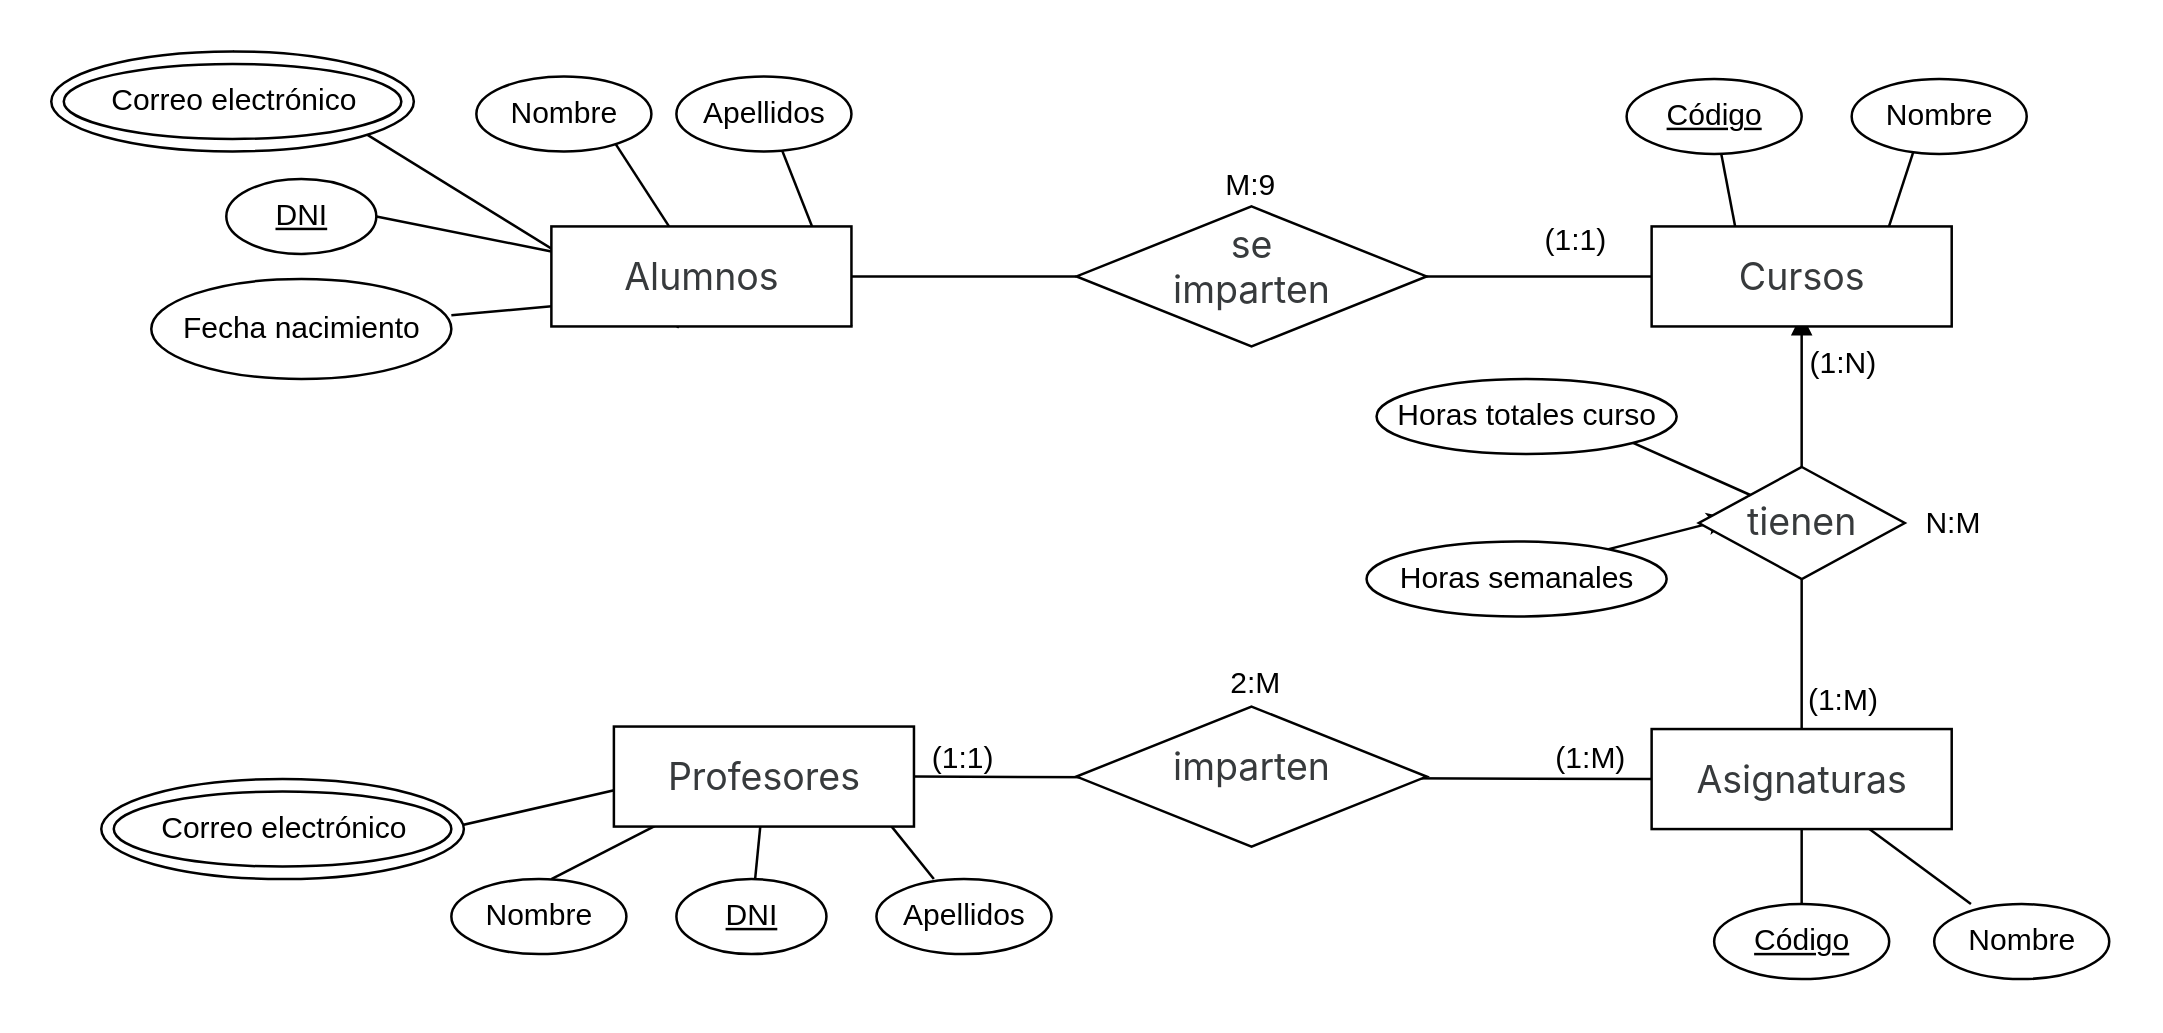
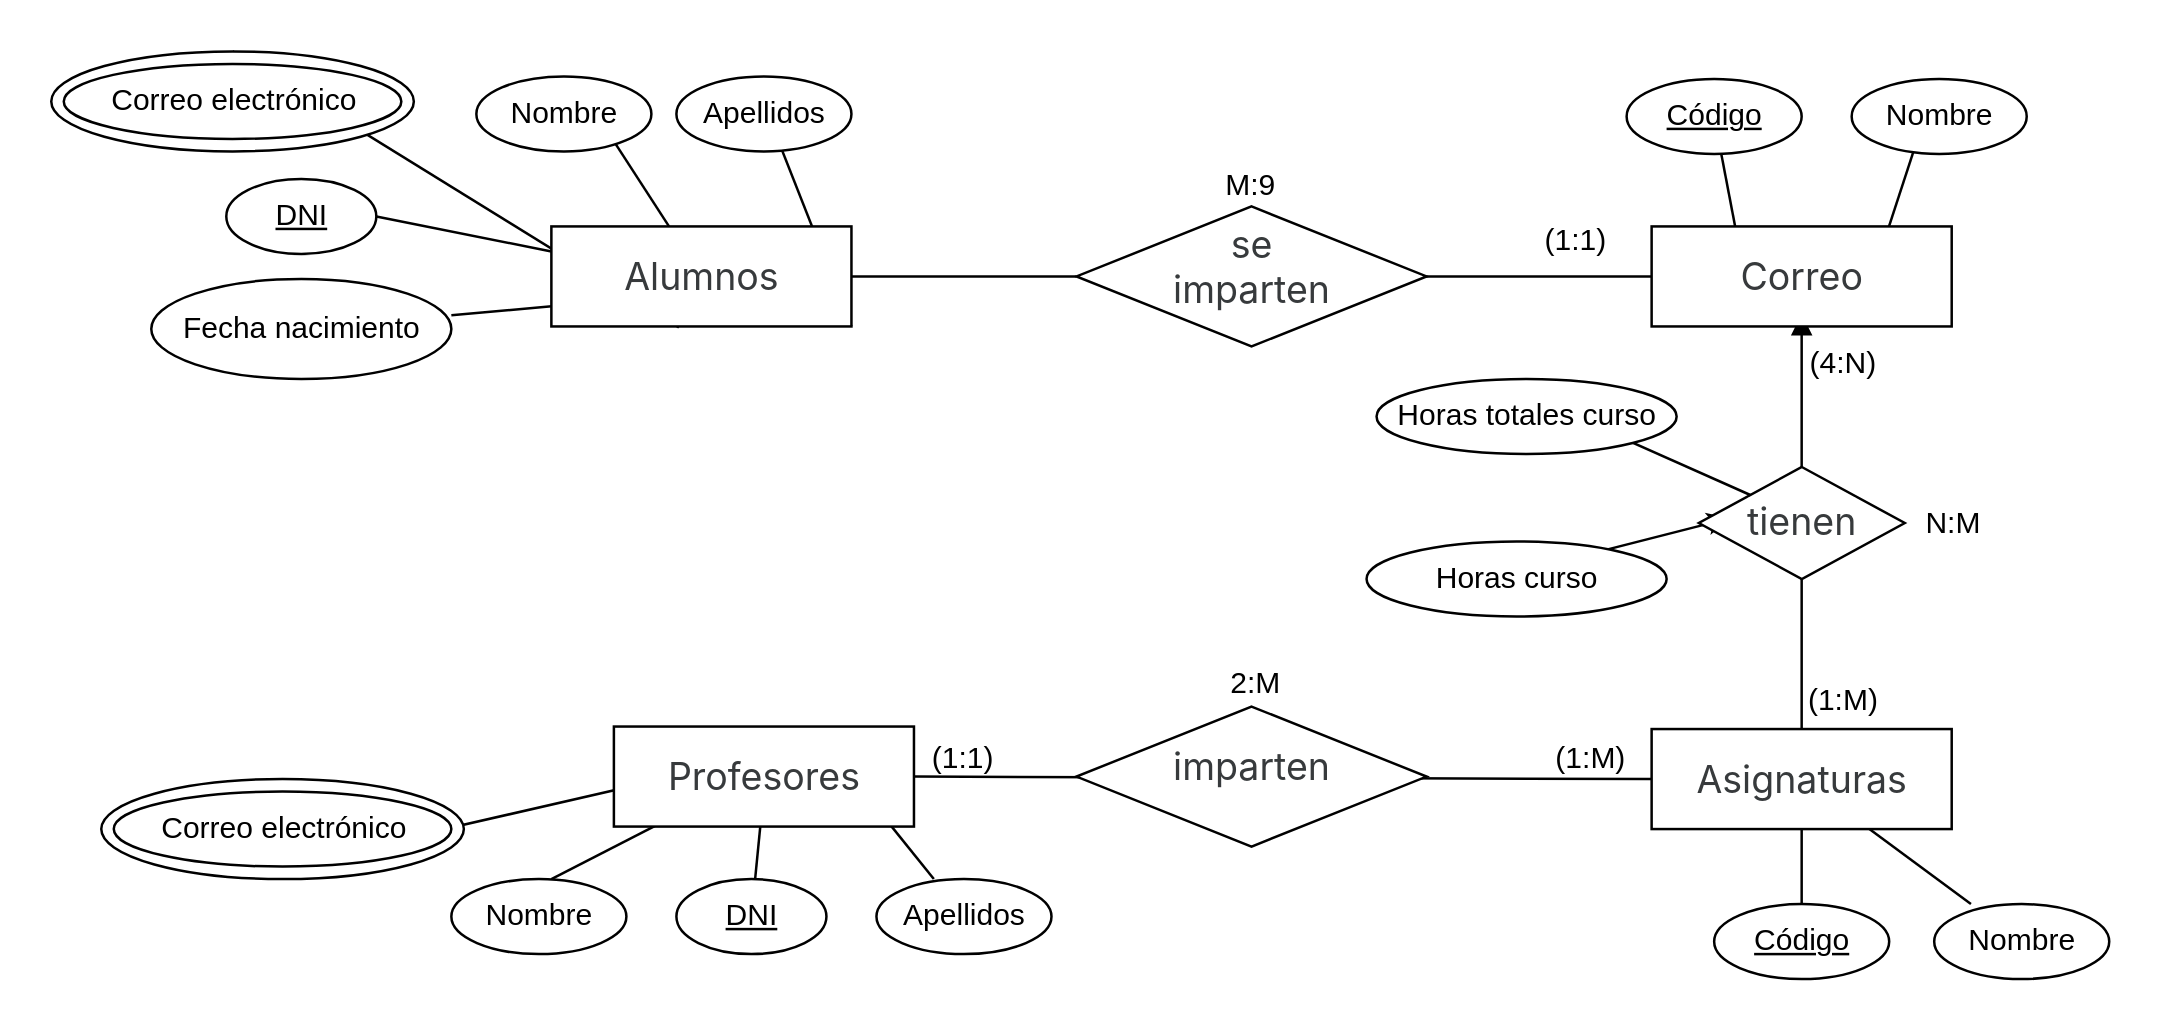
- <mxCell id="40" value="&lt;span style=&quot;color: rgb(55, 58, 60); font-family: -apple-system, BlinkMacSystemFont, &amp;quot;Segoe UI&amp;quot;, Roboto, &amp;quot;Helvetica Neue&amp;quot;, Arial, &amp;quot;Noto Sans&amp;quot;, &amp;quot;Liberation Sans&amp;quot;, sans-serif, &amp;quot;Apple Color Emoji&amp;quot;, &amp;quot;Segoe UI Emoji&amp;quot;, &amp;quot;Segoe UI Symbol&amp;quot;, &amp;quot;Noto Color Emoji&amp;quot;; font-size: 15px; text-align: left; text-wrap-mode: wrap; background-color: rgb(255, 255, 255);&quot;&gt;Cursos&lt;/span&gt;" style="text;html=1;align=center;verticalAlign=middle;resizable=0;points=[];autosize=1;strokeColor=none;fillColor=none;" parent="38" vertex="1"><mxGeometry x="25" y="5" width="70" height="30" as="geometry" /></mxCell>
+ <mxCell id="40" value="&lt;span style=&quot;color: rgb(55, 58, 60); font-family: -apple-system, BlinkMacSystemFont, &amp;quot;Segoe UI&amp;quot;, Roboto, &amp;quot;Helvetica Neue&amp;quot;, Arial, &amp;quot;Noto Sans&amp;quot;, &amp;quot;Liberation Sans&amp;quot;, sans-serif, &amp;quot;Apple Color Emoji&amp;quot;, &amp;quot;Segoe UI Emoji&amp;quot;, &amp;quot;Segoe UI Symbol&amp;quot;, &amp;quot;Noto Color Emoji&amp;quot;; font-size: 15px; text-align: left; text-wrap-mode: wrap; background-color: rgb(255, 255, 255);&quot;&gt;Correo&lt;/span&gt;" style="text;html=1;align=center;verticalAlign=middle;resizable=0;points=[];autosize=1;strokeColor=none;fillColor=none;" parent="38" vertex="1"><mxGeometry x="25" y="5" width="70" height="30" as="geometry" /></mxCell>
- <mxCell id="95" value="(1:N)" style="text;html=1;align=center;verticalAlign=middle;whiteSpace=wrap;rounded=0;" parent="1" vertex="1"><mxGeometry x="707" y="130" width="60" height="30" as="geometry" /></mxCell>
+ <mxCell id="95" value="(4:N)" style="text;html=1;align=center;verticalAlign=middle;whiteSpace=wrap;rounded=0;" parent="1" vertex="1"><mxGeometry x="707" y="130" width="60" height="30" as="geometry" /></mxCell>
- <mxCell id="67" value="Horas semanales" style="text;html=1;align=center;verticalAlign=middle;resizable=0;points=[];autosize=1;strokeColor=none;fillColor=none;" parent="65" vertex="1"><mxGeometry width="120" height="30" as="geometry" /></mxCell>
+ <mxCell id="67" value="Horas curso" style="text;html=1;align=center;verticalAlign=middle;resizable=0;points=[];autosize=1;strokeColor=none;fillColor=none;" parent="65" vertex="1"><mxGeometry width="120" height="30" as="geometry" /></mxCell>
